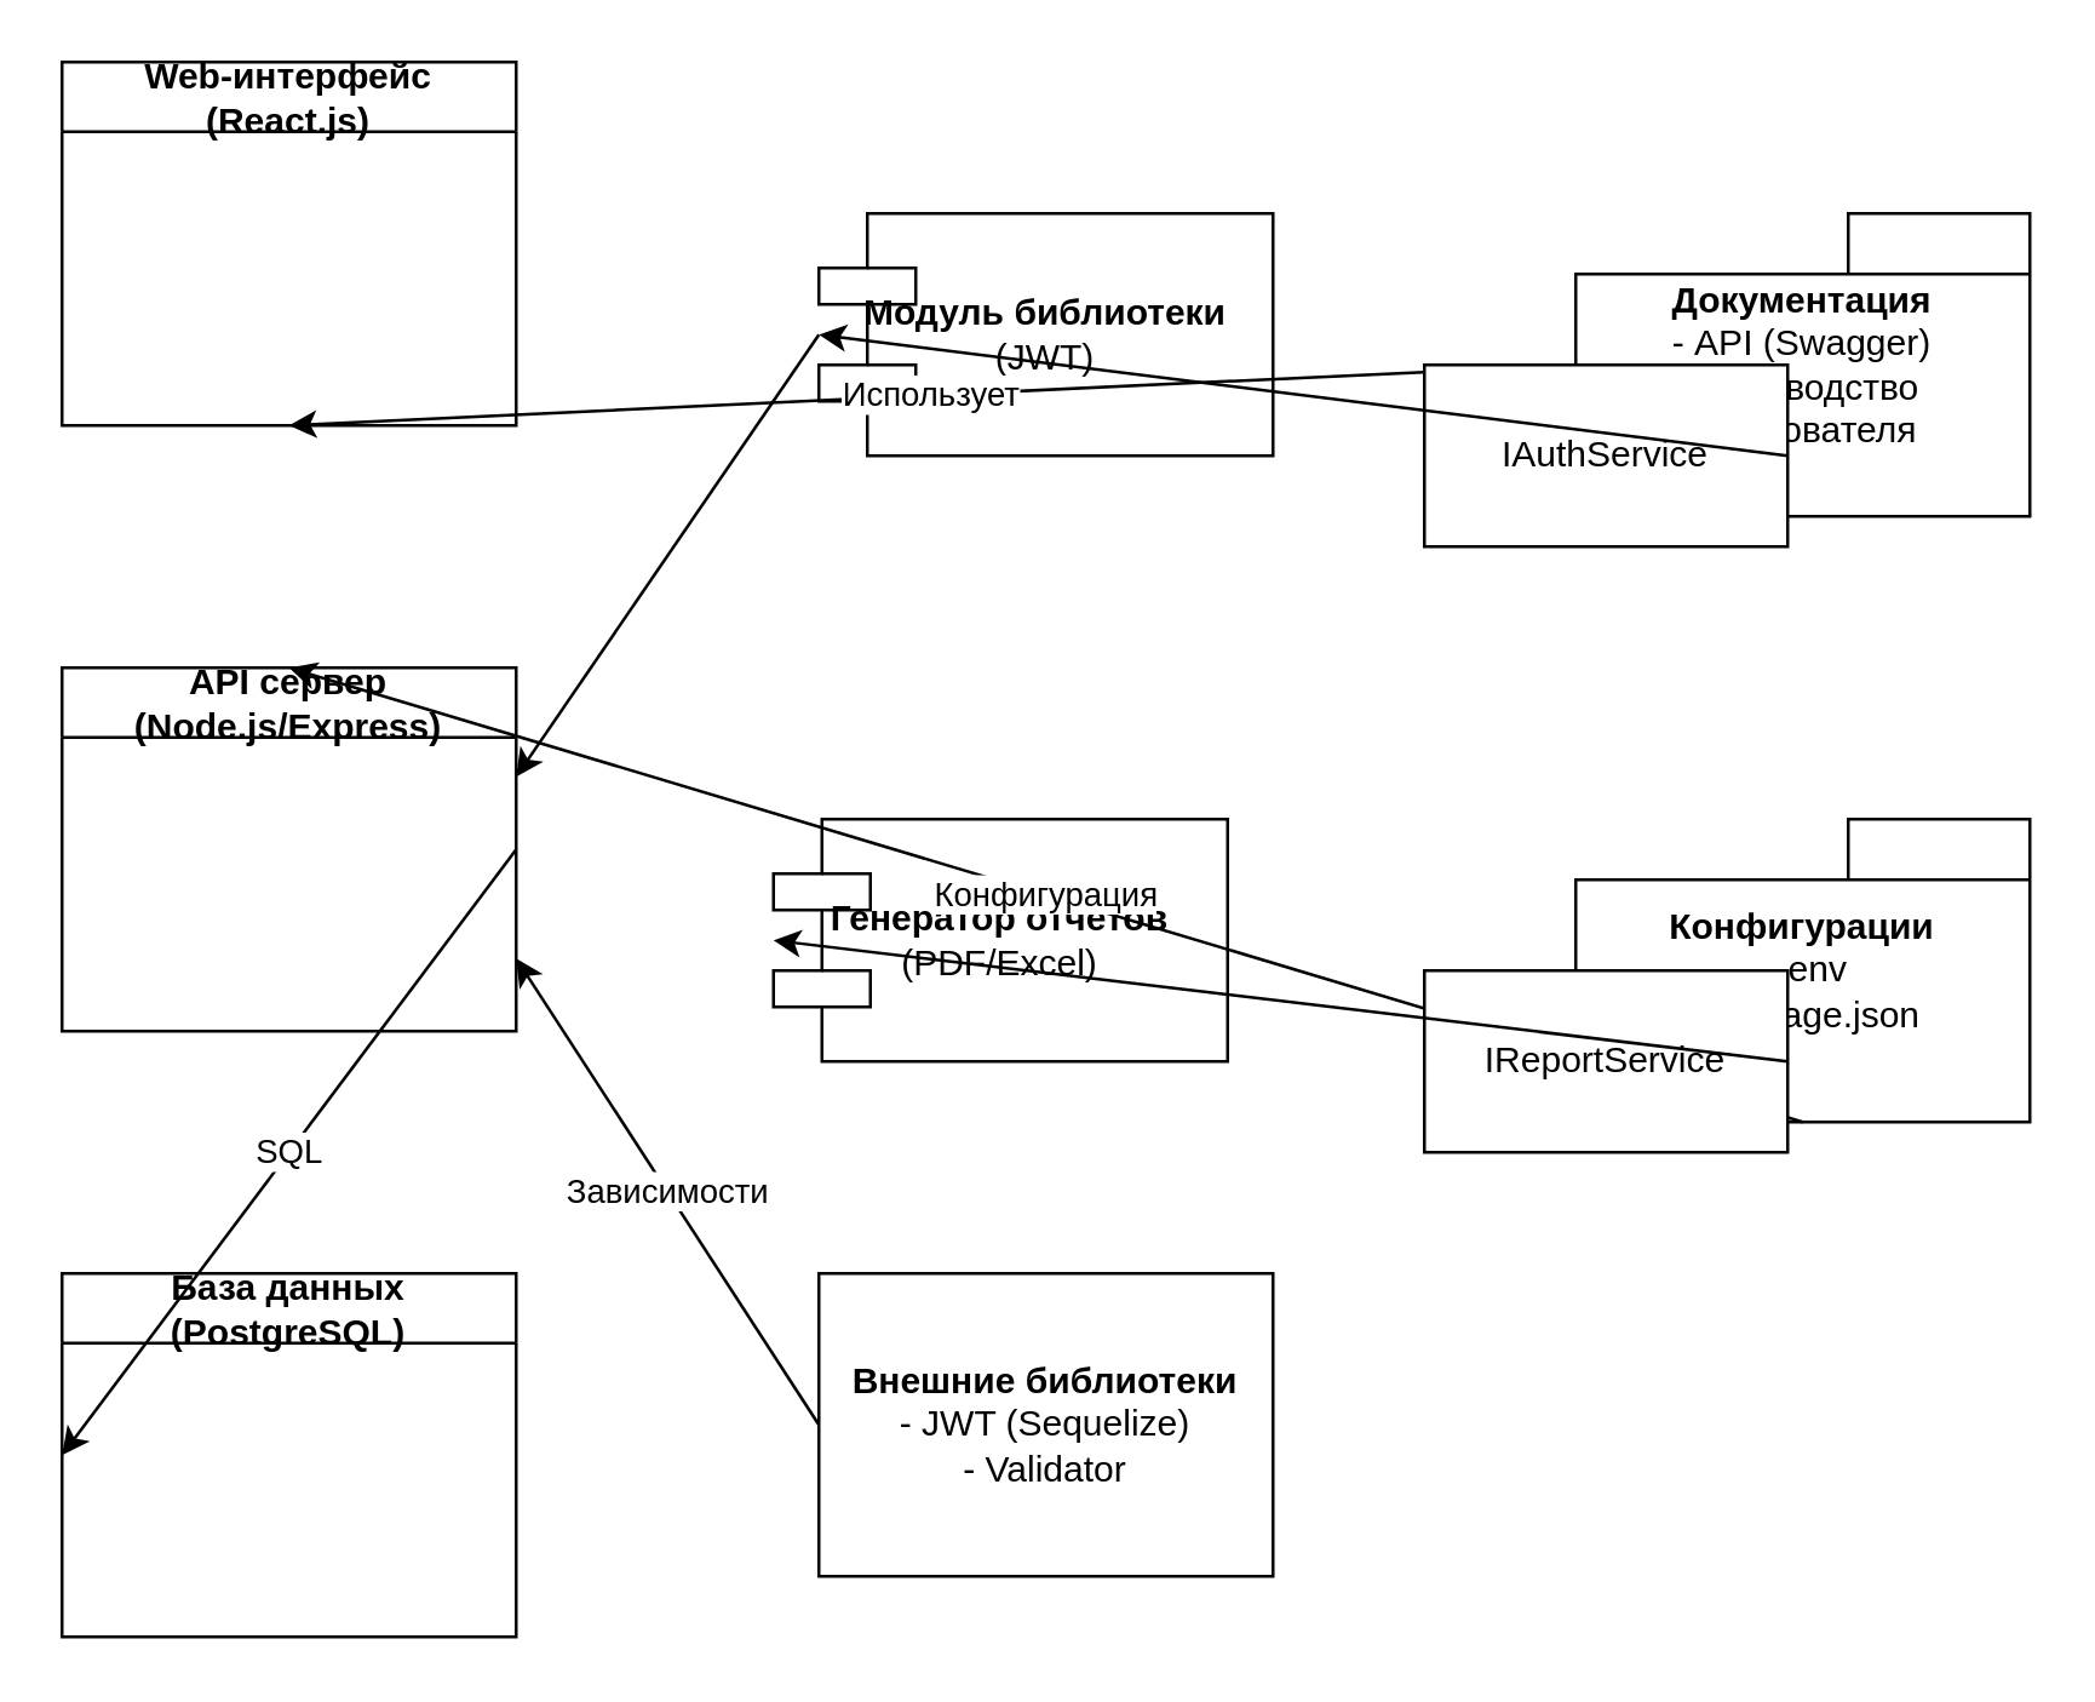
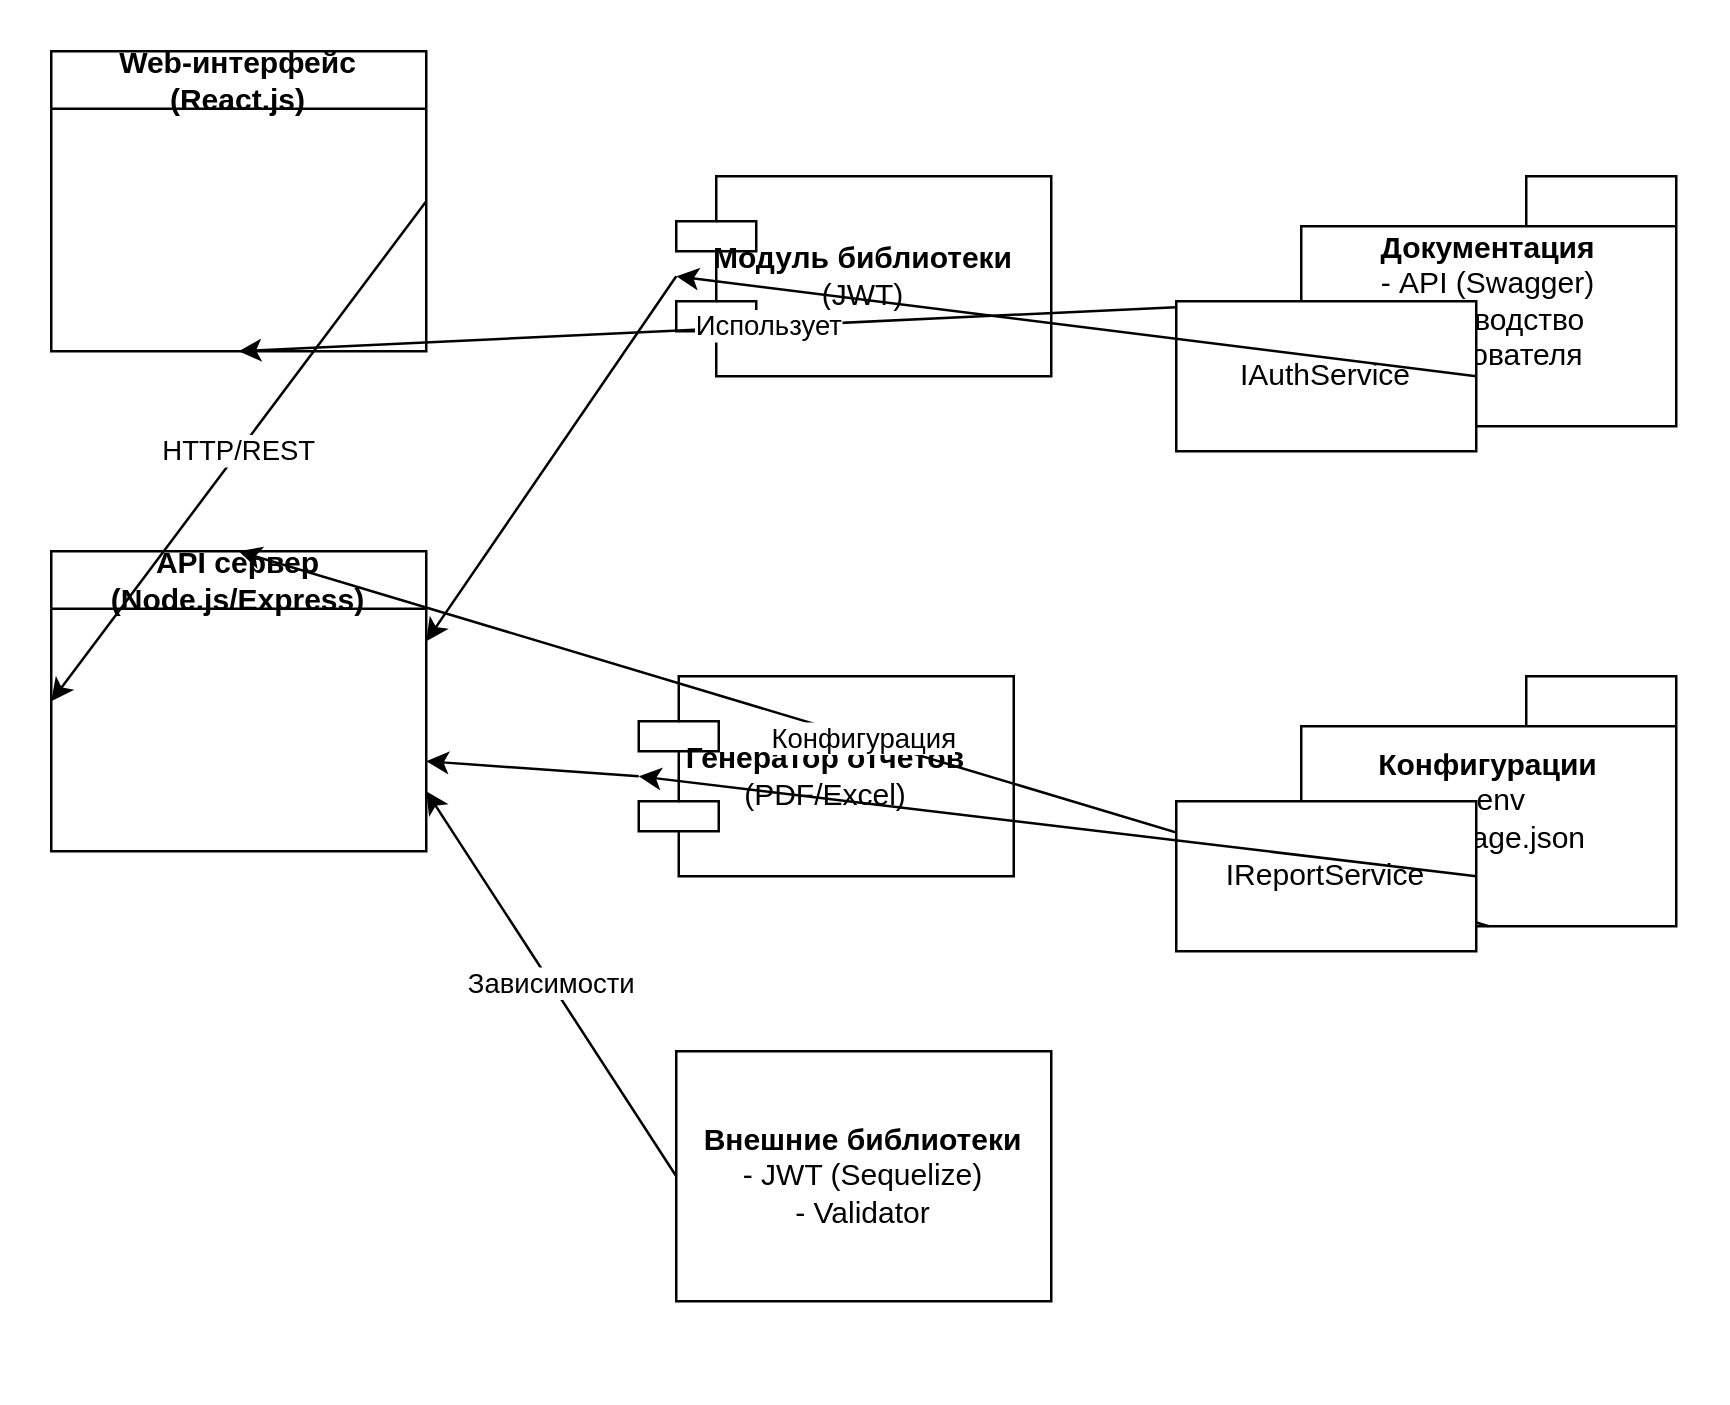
+ <mxCell id="10" value="HTTP/REST" style="edgeStyle=none;html=1;rounded=0;exitX=1;exitY=0.5;exitDx=0;exitDy=0;entryX=0;entryY=0.5;entryDx=0;entryDy=0;" edge="1" parent="1" source="2" target="3"><mxGeometry relative="1" as="geometry" /></mxCell>
+ <mxCell id="13" value="" style="edgeStyle=none;html=1;rounded=0;exitX=0;exitY=0.5;exitDx=0;exitDy=0;entryX=1;entryY=0.7;entryDx=0;entryDy=0;" edge="1" parent="1" source="6" target="3"><mxGeometry relative="1" as="geometry" /></mxCell>
- <mxCell id="11" value="SQL" style="edgeStyle=none;html=1;rounded=0;exitX=1;exitY=0.5;exitDx=0;exitDy=0;entryX=0;entryY=0.5;entryDx=0;entryDy=0;" edge="1" parent="1" source="3" target="4"><mxGeometry relative="1" as="geometry" /></mxCell>
- <mxCell id="4" value="&lt;b&gt;База данных&lt;/b&gt;&lt;br&gt;(PostgreSQL)" style="swimlane;whiteSpace=wrap;html=1;" vertex="1" parent="1"><mxGeometry x="20" y="420" width="150" height="120" as="geometry" /></mxCell>
